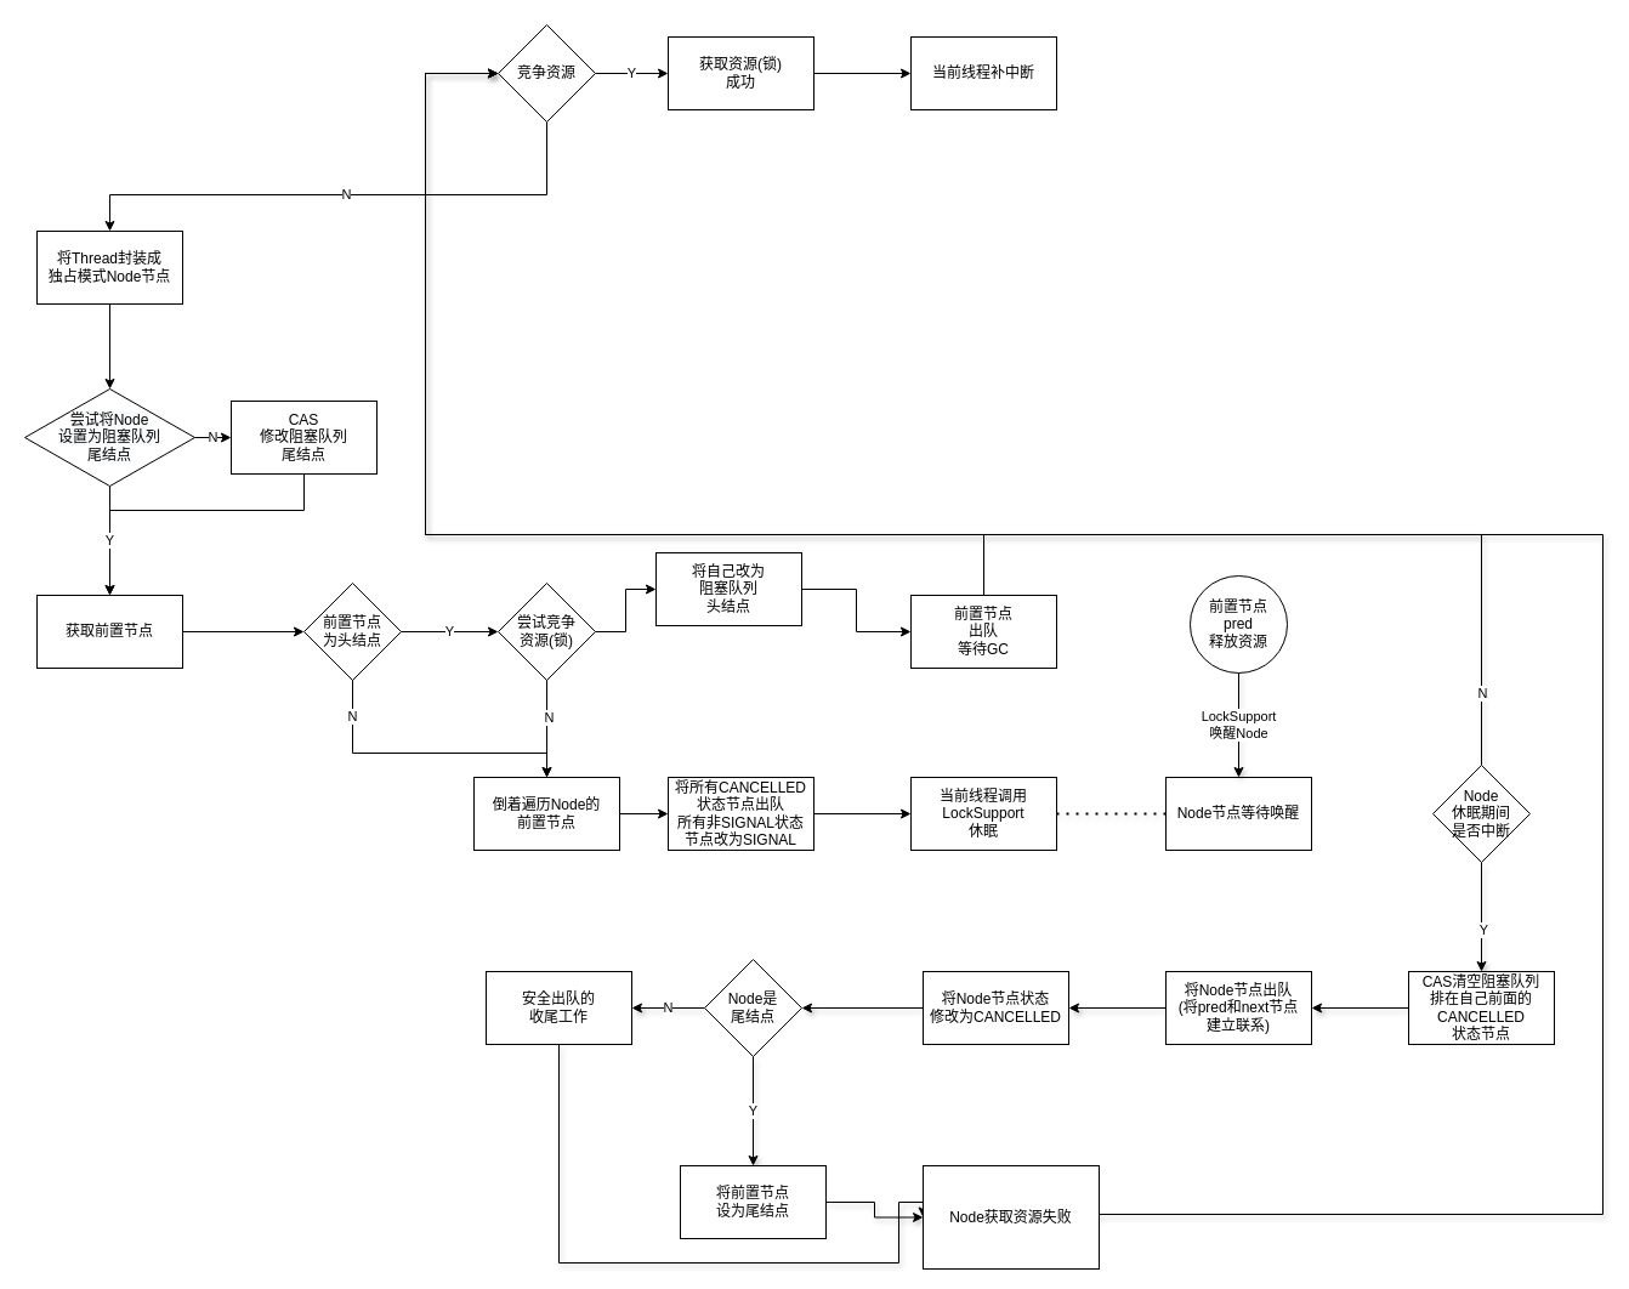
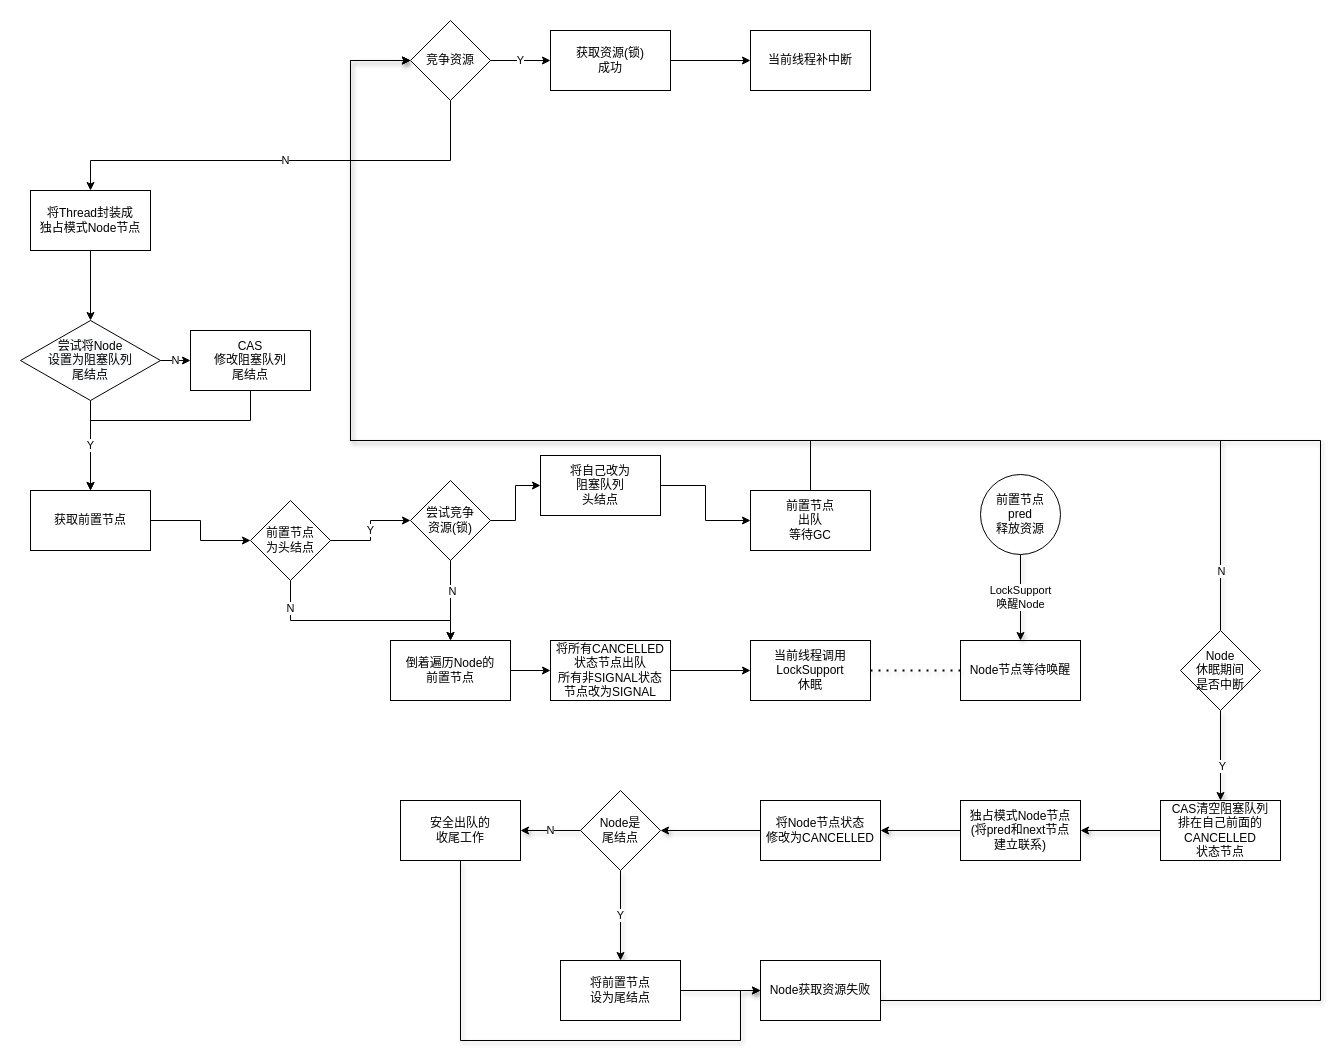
- <mxCell id="19" value="前置节点&lt;br&gt;为头结点" style="rhombus;whiteSpace=wrap;html=1;rounded=0;" vertex="1" parent="1"><mxGeometry x="250" y="480" width="80" height="80" as="geometry" /></mxCell>
+ <mxCell id="19" value="前置节点&lt;br&gt;为头结点" style="rhombus;whiteSpace=wrap;html=1;rounded=0;" vertex="1" parent="1"><mxGeometry x="250" y="500" width="80" height="80" as="geometry" /></mxCell>
- <mxCell id="45" value="将Node节点出队&lt;br&gt;(将pred和next节点&lt;br&gt;建立联系)" style="whiteSpace=wrap;html=1;rounded=0;" vertex="1" parent="1"><mxGeometry x="960" y="800" width="120" height="60" as="geometry" /></mxCell>
+ <mxCell id="45" value="独占模式Node节点&lt;br&gt;(将pred和next节点&lt;br&gt;建立联系)" style="whiteSpace=wrap;html=1;rounded=0;" vertex="1" parent="1"><mxGeometry x="960" y="800" width="120" height="60" as="geometry" /></mxCell>
- <mxCell id="56" value="Node获取资源失败" style="rounded=0;whiteSpace=wrap;html=1;" vertex="1" parent="1"><mxGeometry x="760" y="960" width="145" height="85" as="geometry" /></mxCell>
+ <mxCell id="56" value="Node获取资源失败" style="rounded=0;whiteSpace=wrap;html=1;" vertex="1" parent="1"><mxGeometry x="760" y="960" width="120" height="60" as="geometry" /></mxCell>
